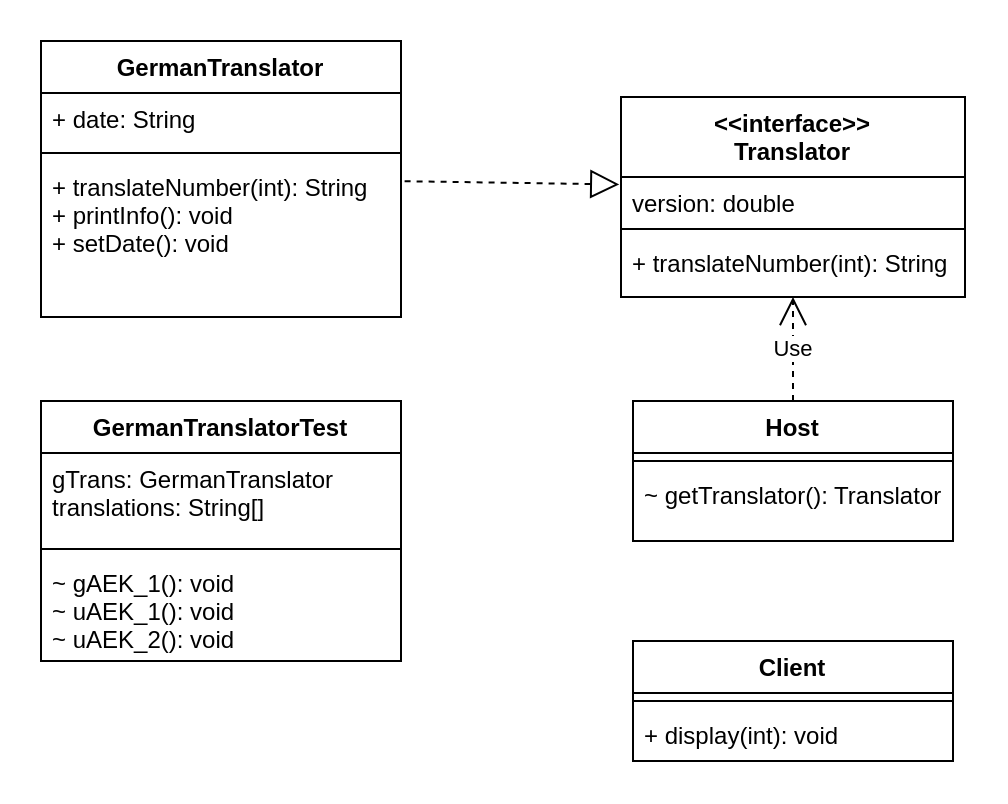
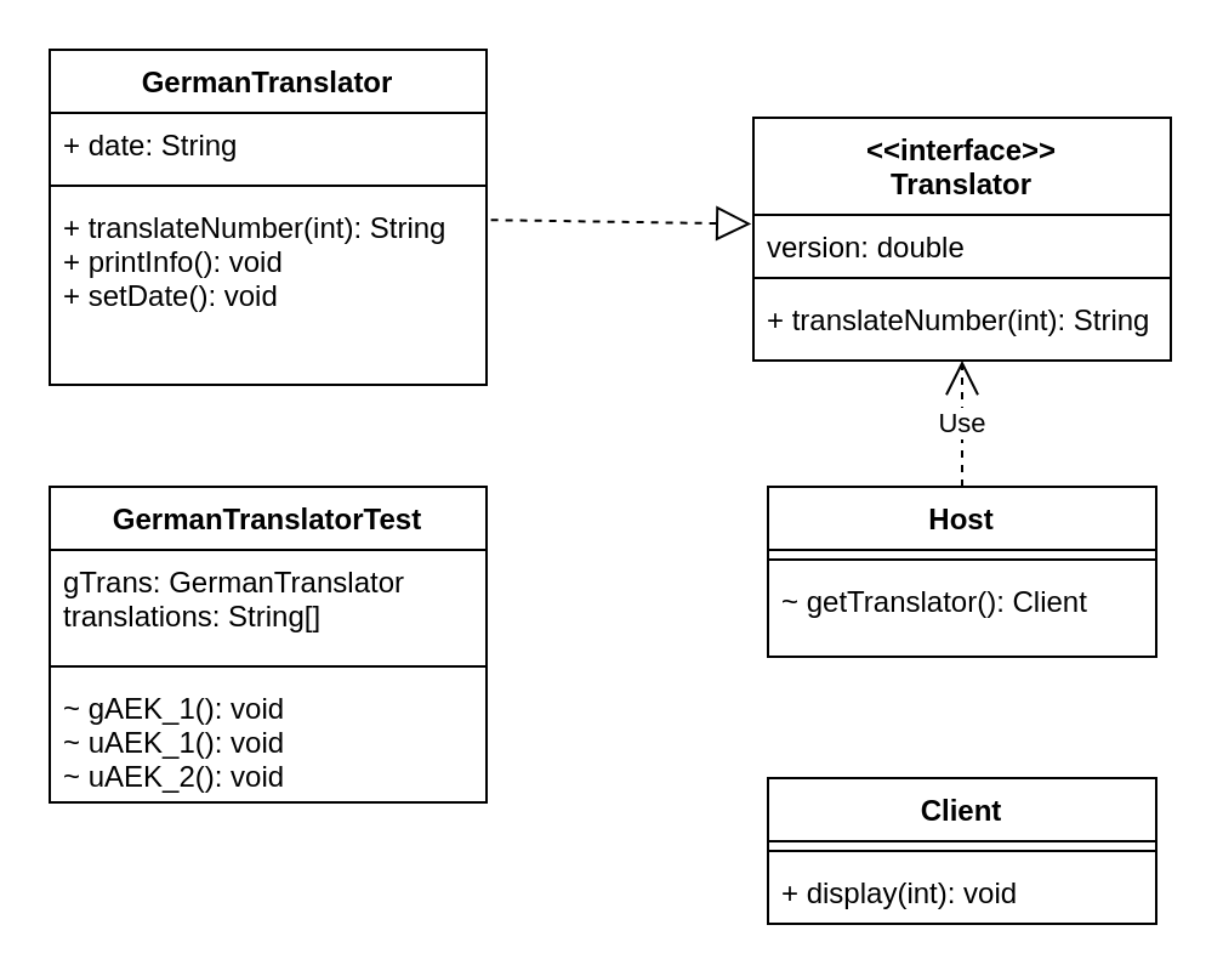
- <mxCell id="12" value="~ getTranslator(): Translator" style="text;align=left;verticalAlign=top;spacingLeft=4;spacingRight=4;overflow=hidden;rotatable=0;points=[[0,0.5],[1,0.5]];portConstraint=eastwest;" parent="10" vertex="1"><mxGeometry y="34" width="160" height="26" as="geometry" /></mxCell>
+ <mxCell id="12" value="~ getTranslator(): Client" style="text;align=left;verticalAlign=top;spacingLeft=4;spacingRight=4;overflow=hidden;rotatable=0;points=[[0,0.5],[1,0.5]];portConstraint=eastwest;" parent="10" vertex="1"><mxGeometry y="34" width="160" height="26" as="geometry" /></mxCell>
